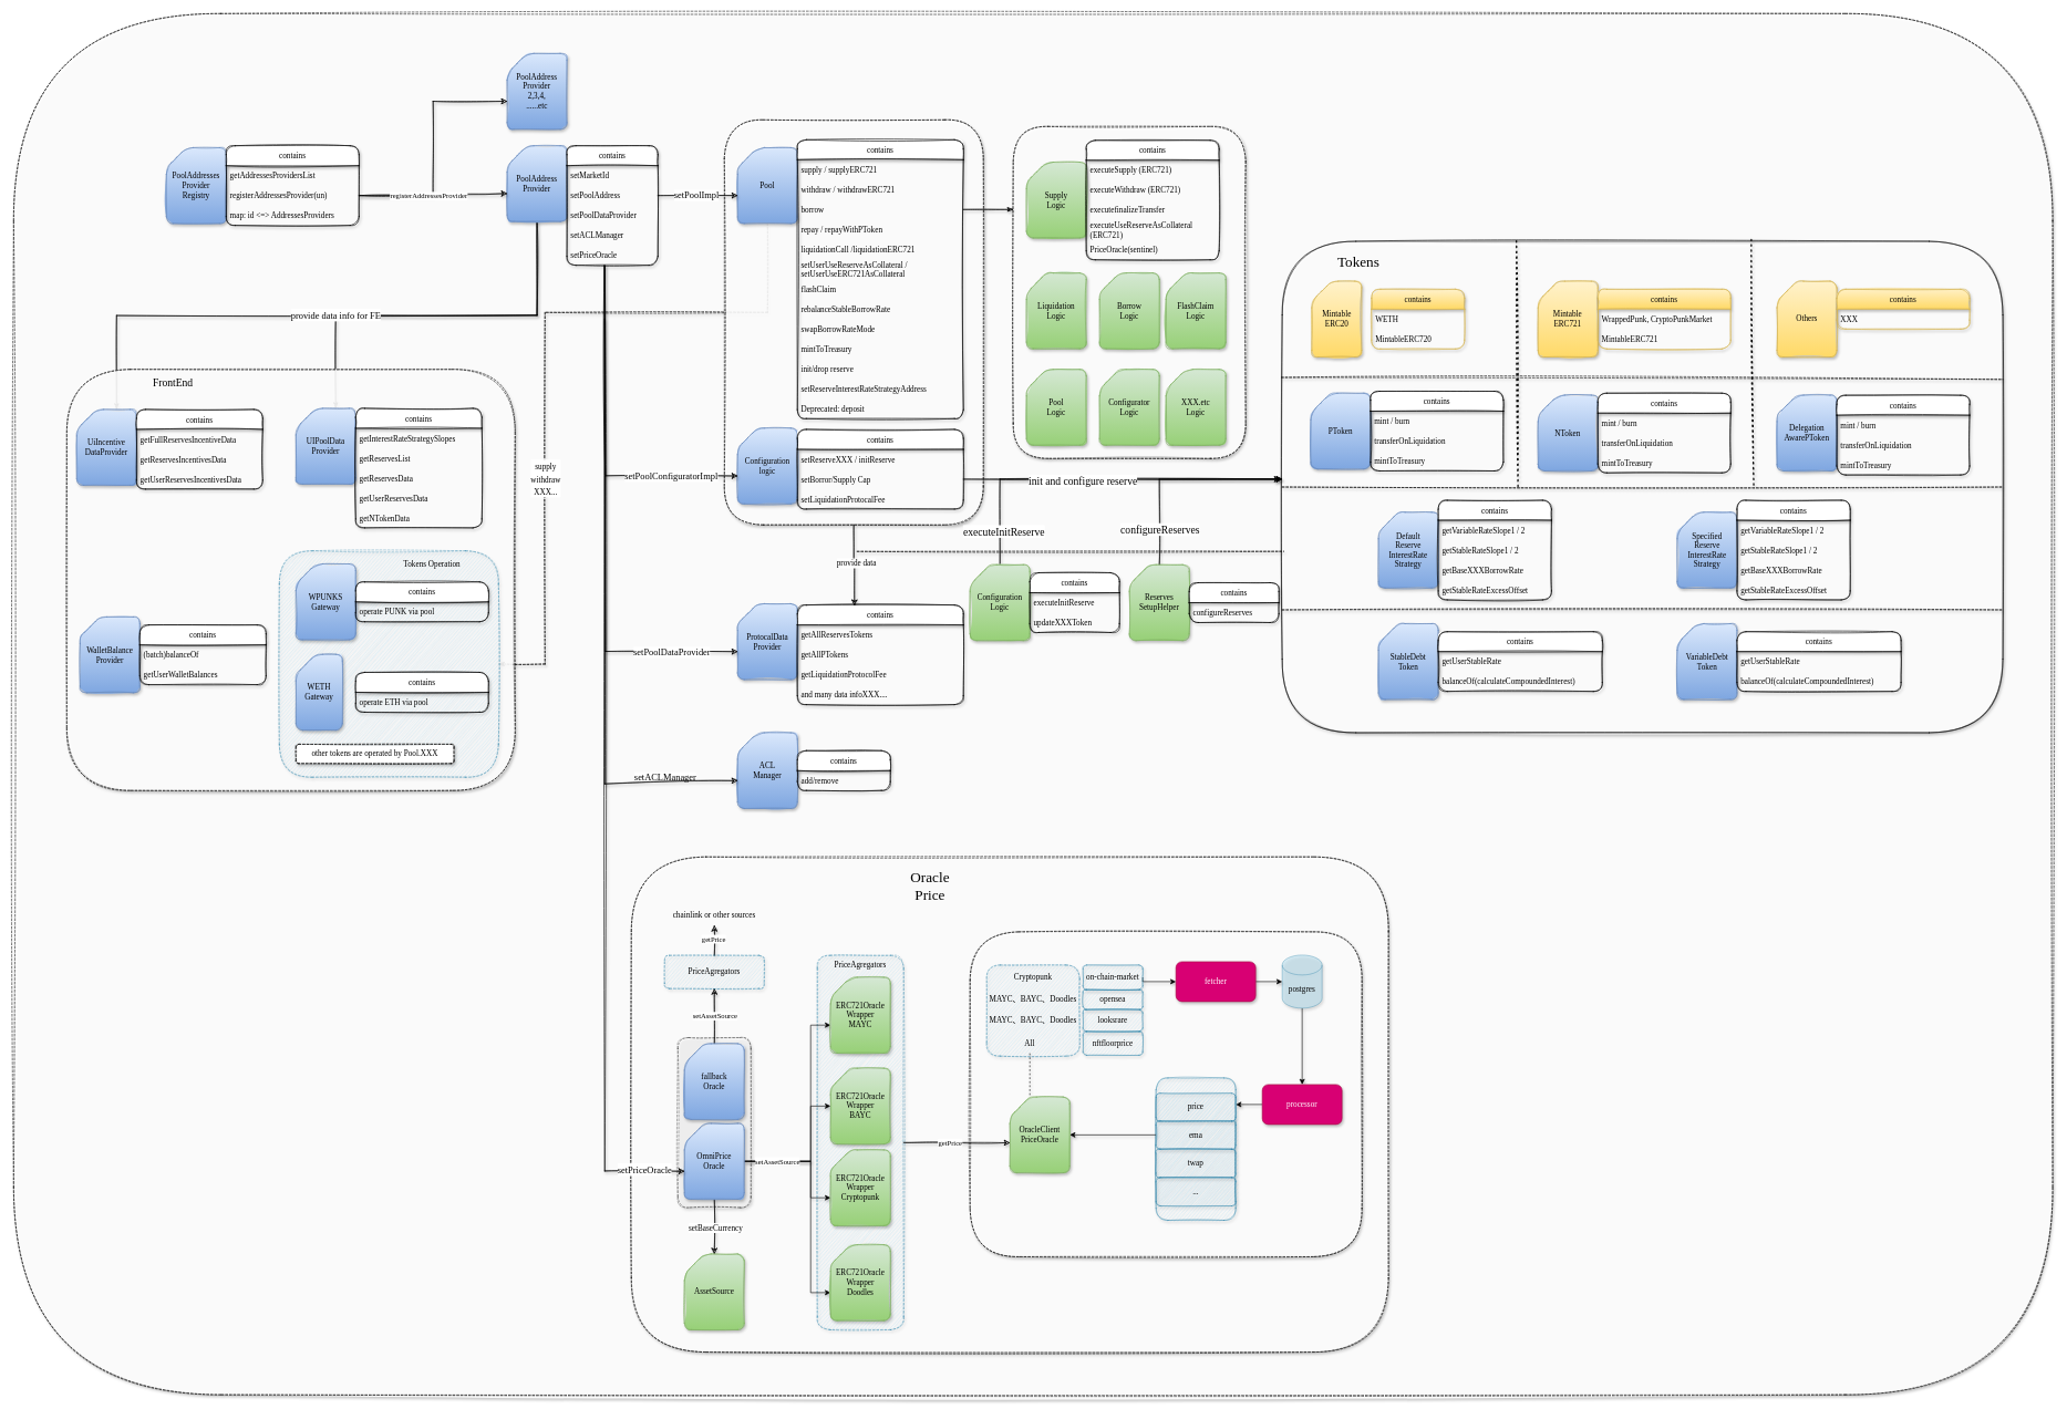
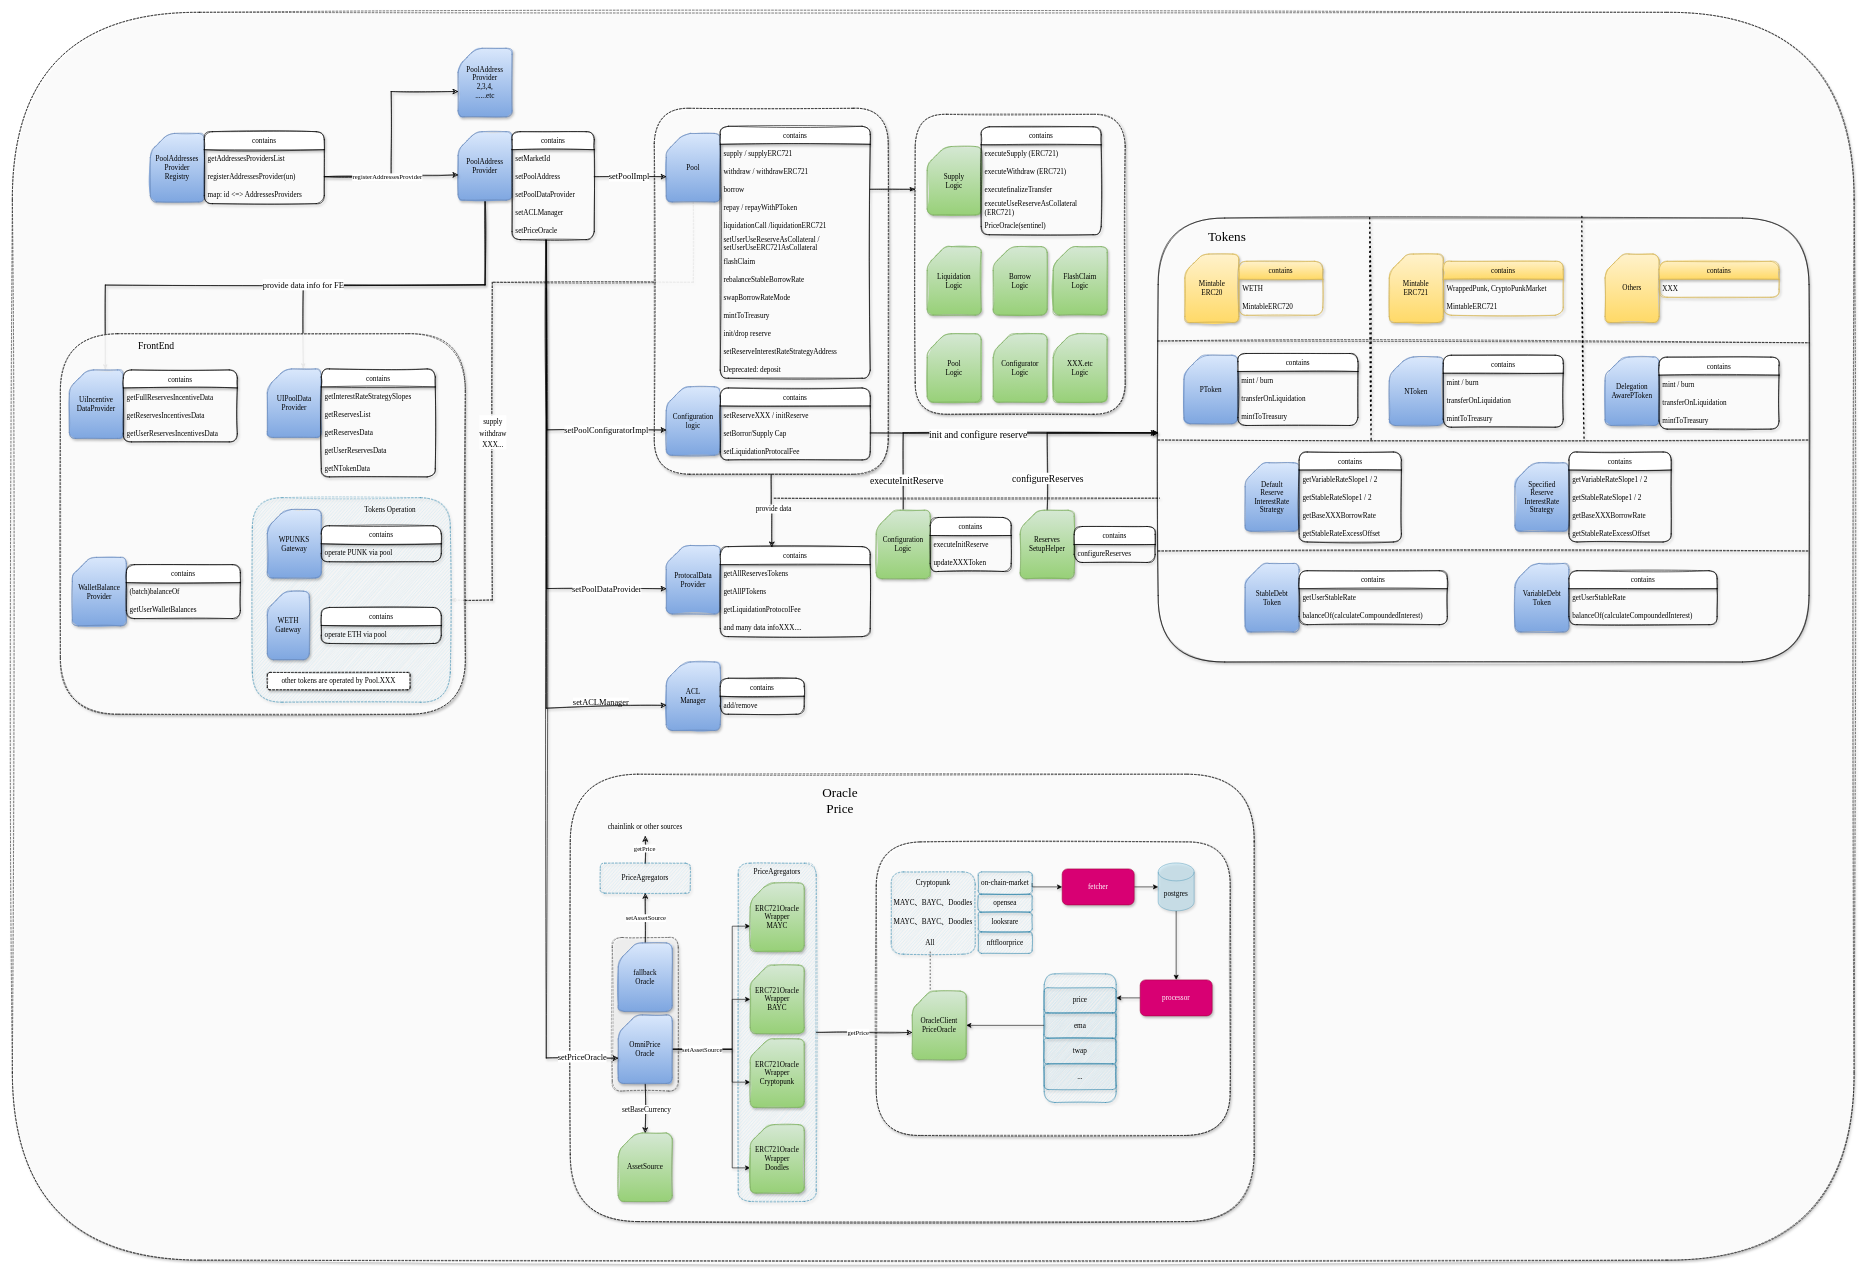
- <mxCell id="10" value="Mintable&lt;br&gt;ERC20" style="shape=card;whiteSpace=wrap;html=1;shadow=1;rounded=1;sketch=1;fontFamily=Comic Sans MS;fillColor=#fff2cc;gradientColor=#ffd966;strokeColor=#d6b656;" parent="1" vertex="1"><mxGeometry x="1974.5" y="422.96" width="75" height="114.21" as="geometry" /></mxCell>
+ <mxCell id="10" value="Mintable&lt;br&gt;ERC20" style="shape=card;whiteSpace=wrap;html=1;shadow=1;rounded=1;sketch=1;fontFamily=Comic Sans MS;fillColor=#fff2cc;gradientColor=#ffd966;strokeColor=#d6b656;" parent="1" vertex="1"><mxGeometry x="1974.5" y="422.96" width="90" height="114.21" as="geometry" /></mxCell>
